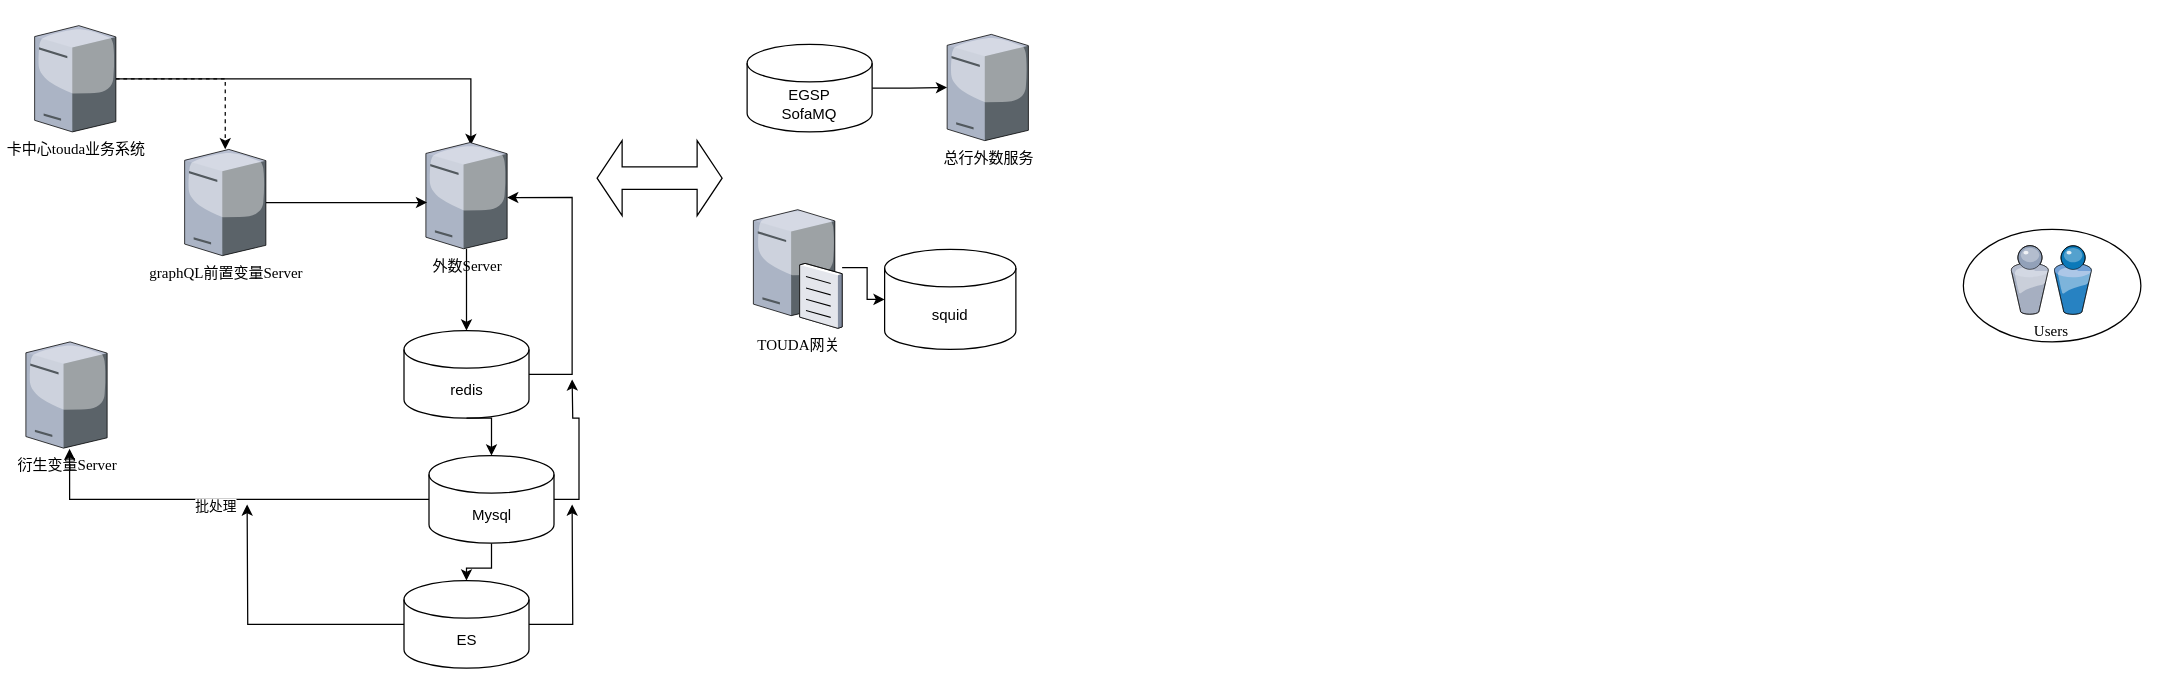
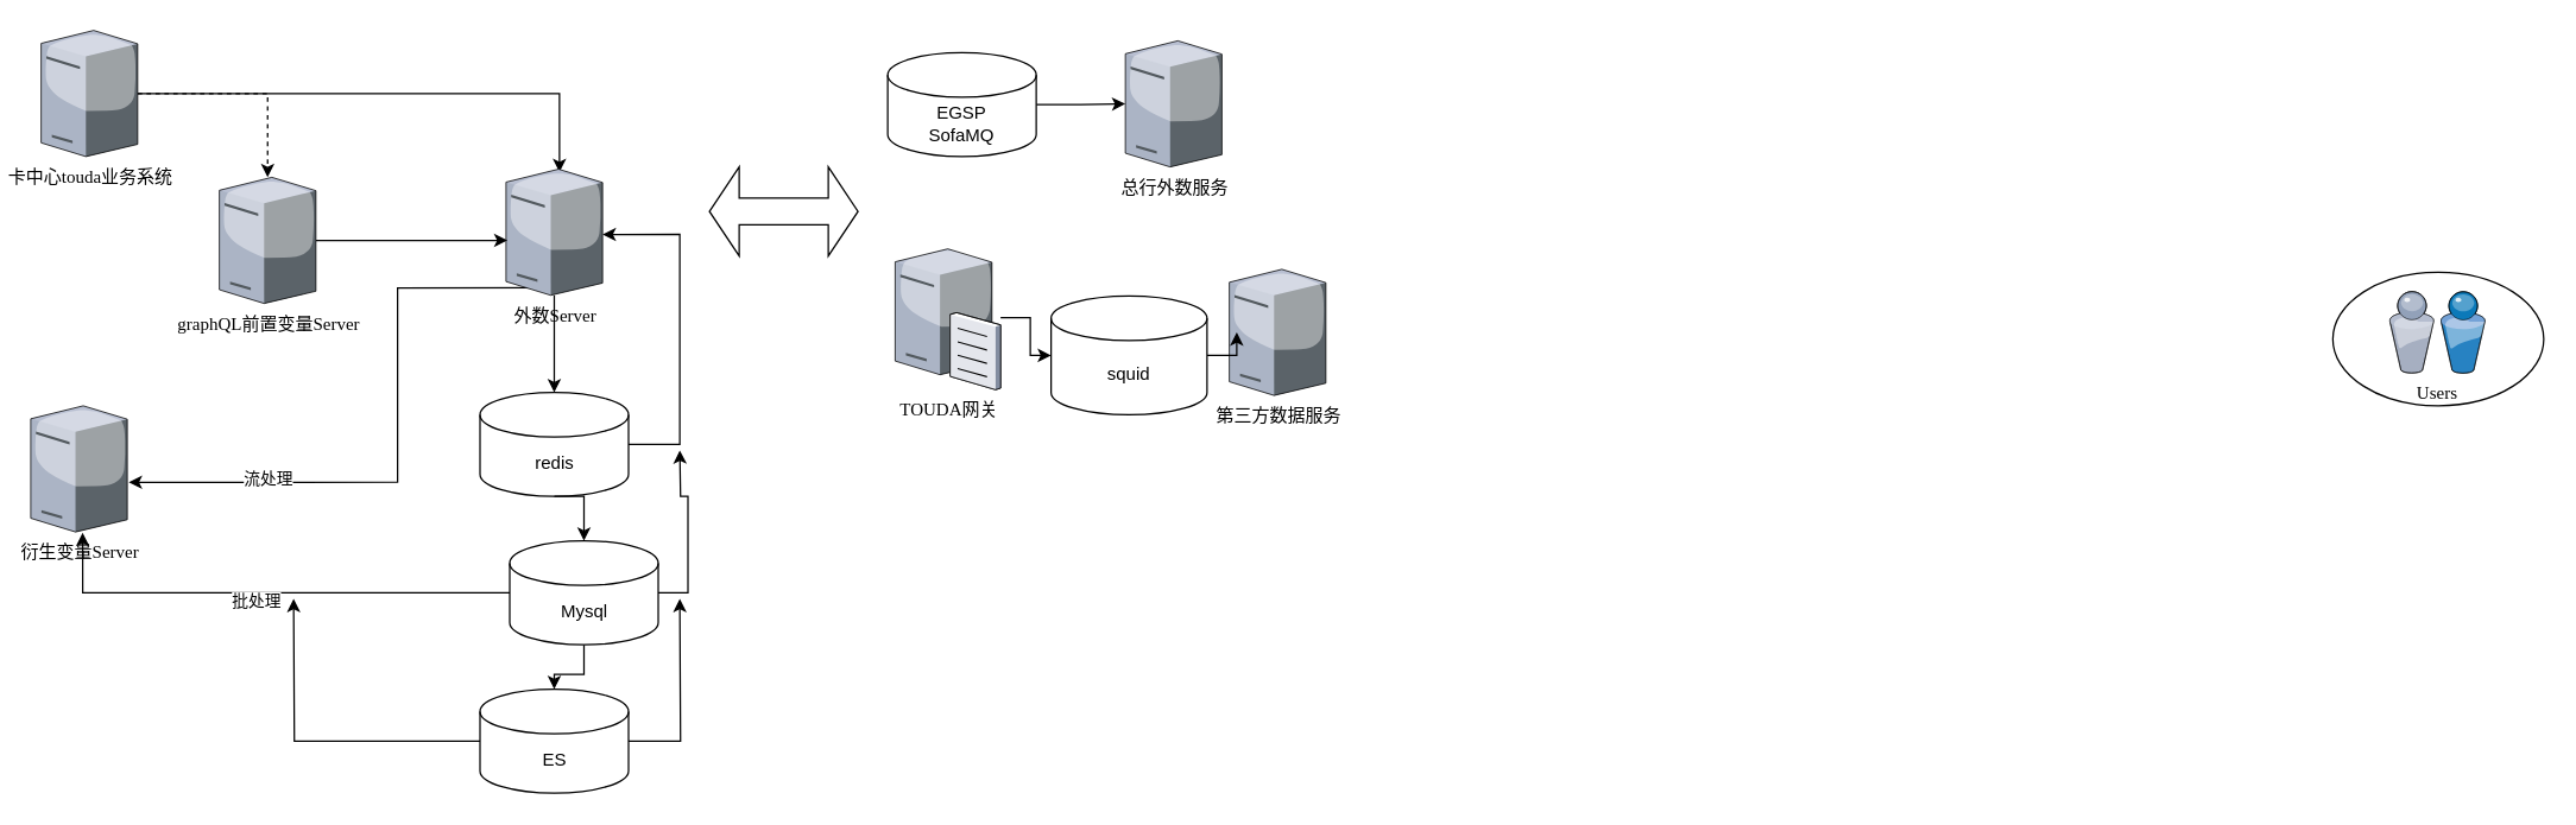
+ <mxCell id="26" value="第三方数据服务" style="verticalLabelPosition=bottom;aspect=fixed;html=1;verticalAlign=top;strokeColor=none;shape=mxgraph.citrix.tower_server;rounded=0;shadow=0;comic=0;fontFamily=Verdana;" vertex="1" parent="1"><mxGeometry x="827" y="181" width="65" height="85" as="geometry" /></mxCell>
+ <mxCell id="27" value="" style="edgeStyle=orthogonalEdgeStyle;rounded=0;orthogonalLoop=1;jettySize=auto;html=1;" edge="1" parent="1" source="28" target="26"><mxGeometry relative="1" as="geometry" /></mxCell>
+ <mxCell id="9" value="" style="edgeStyle=orthogonalEdgeStyle;rounded=0;orthogonalLoop=1;jettySize=auto;html=1;entryX=1.015;entryY=0.606;entryDx=0;entryDy=0;entryPerimeter=0;exitX=0.446;exitY=0.941;exitDx=0;exitDy=0;exitPerimeter=0;" edge="1" parent="1" source="12" target="29"><mxGeometry relative="1" as="geometry"><Array as="points"><mxPoint x="267" y="194" /><mxPoint x="267" y="325" /></Array></mxGeometry></mxCell>
+ <mxCell id="10" value="流处理" style="edgeLabel;html=1;align=center;verticalAlign=middle;resizable=0;points=[];" vertex="1" connectable="0" parent="9"><mxGeometry x="0.546" y="-3" relative="1" as="geometry"><mxPoint as="offset" /></mxGeometry></mxCell>
